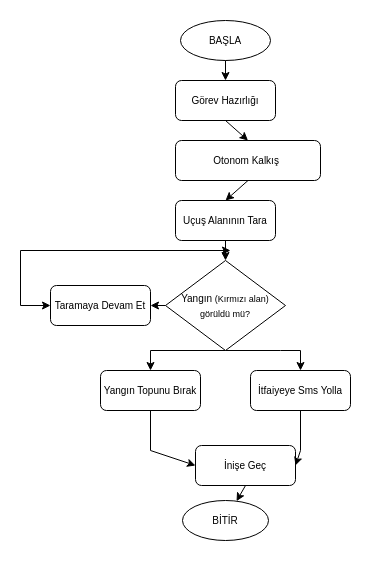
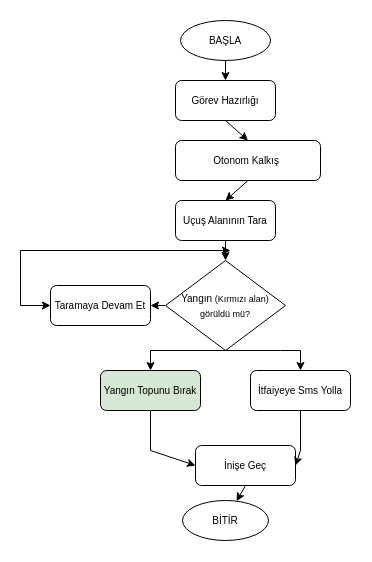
- <mxCell id="9" value="&lt;span style=&quot;font-size: 10px&quot;&gt;Yangın Topunu Bırak&lt;/span&gt;" style="rounded=1;whiteSpace=wrap;html=1;" vertex="1" parent="1"><mxGeometry x="100" y="370" width="100" height="40" as="geometry" /></mxCell>
+ <mxCell id="9" value="&lt;span style=&quot;font-size: 10px&quot;&gt;Yangın Topunu Bırak&lt;/span&gt;" style="rounded=1;whiteSpace=wrap;html=1;fillColor=#d5e8d4;" vertex="1" parent="1"><mxGeometry x="100" y="370" width="100" height="40" as="geometry" /></mxCell>
